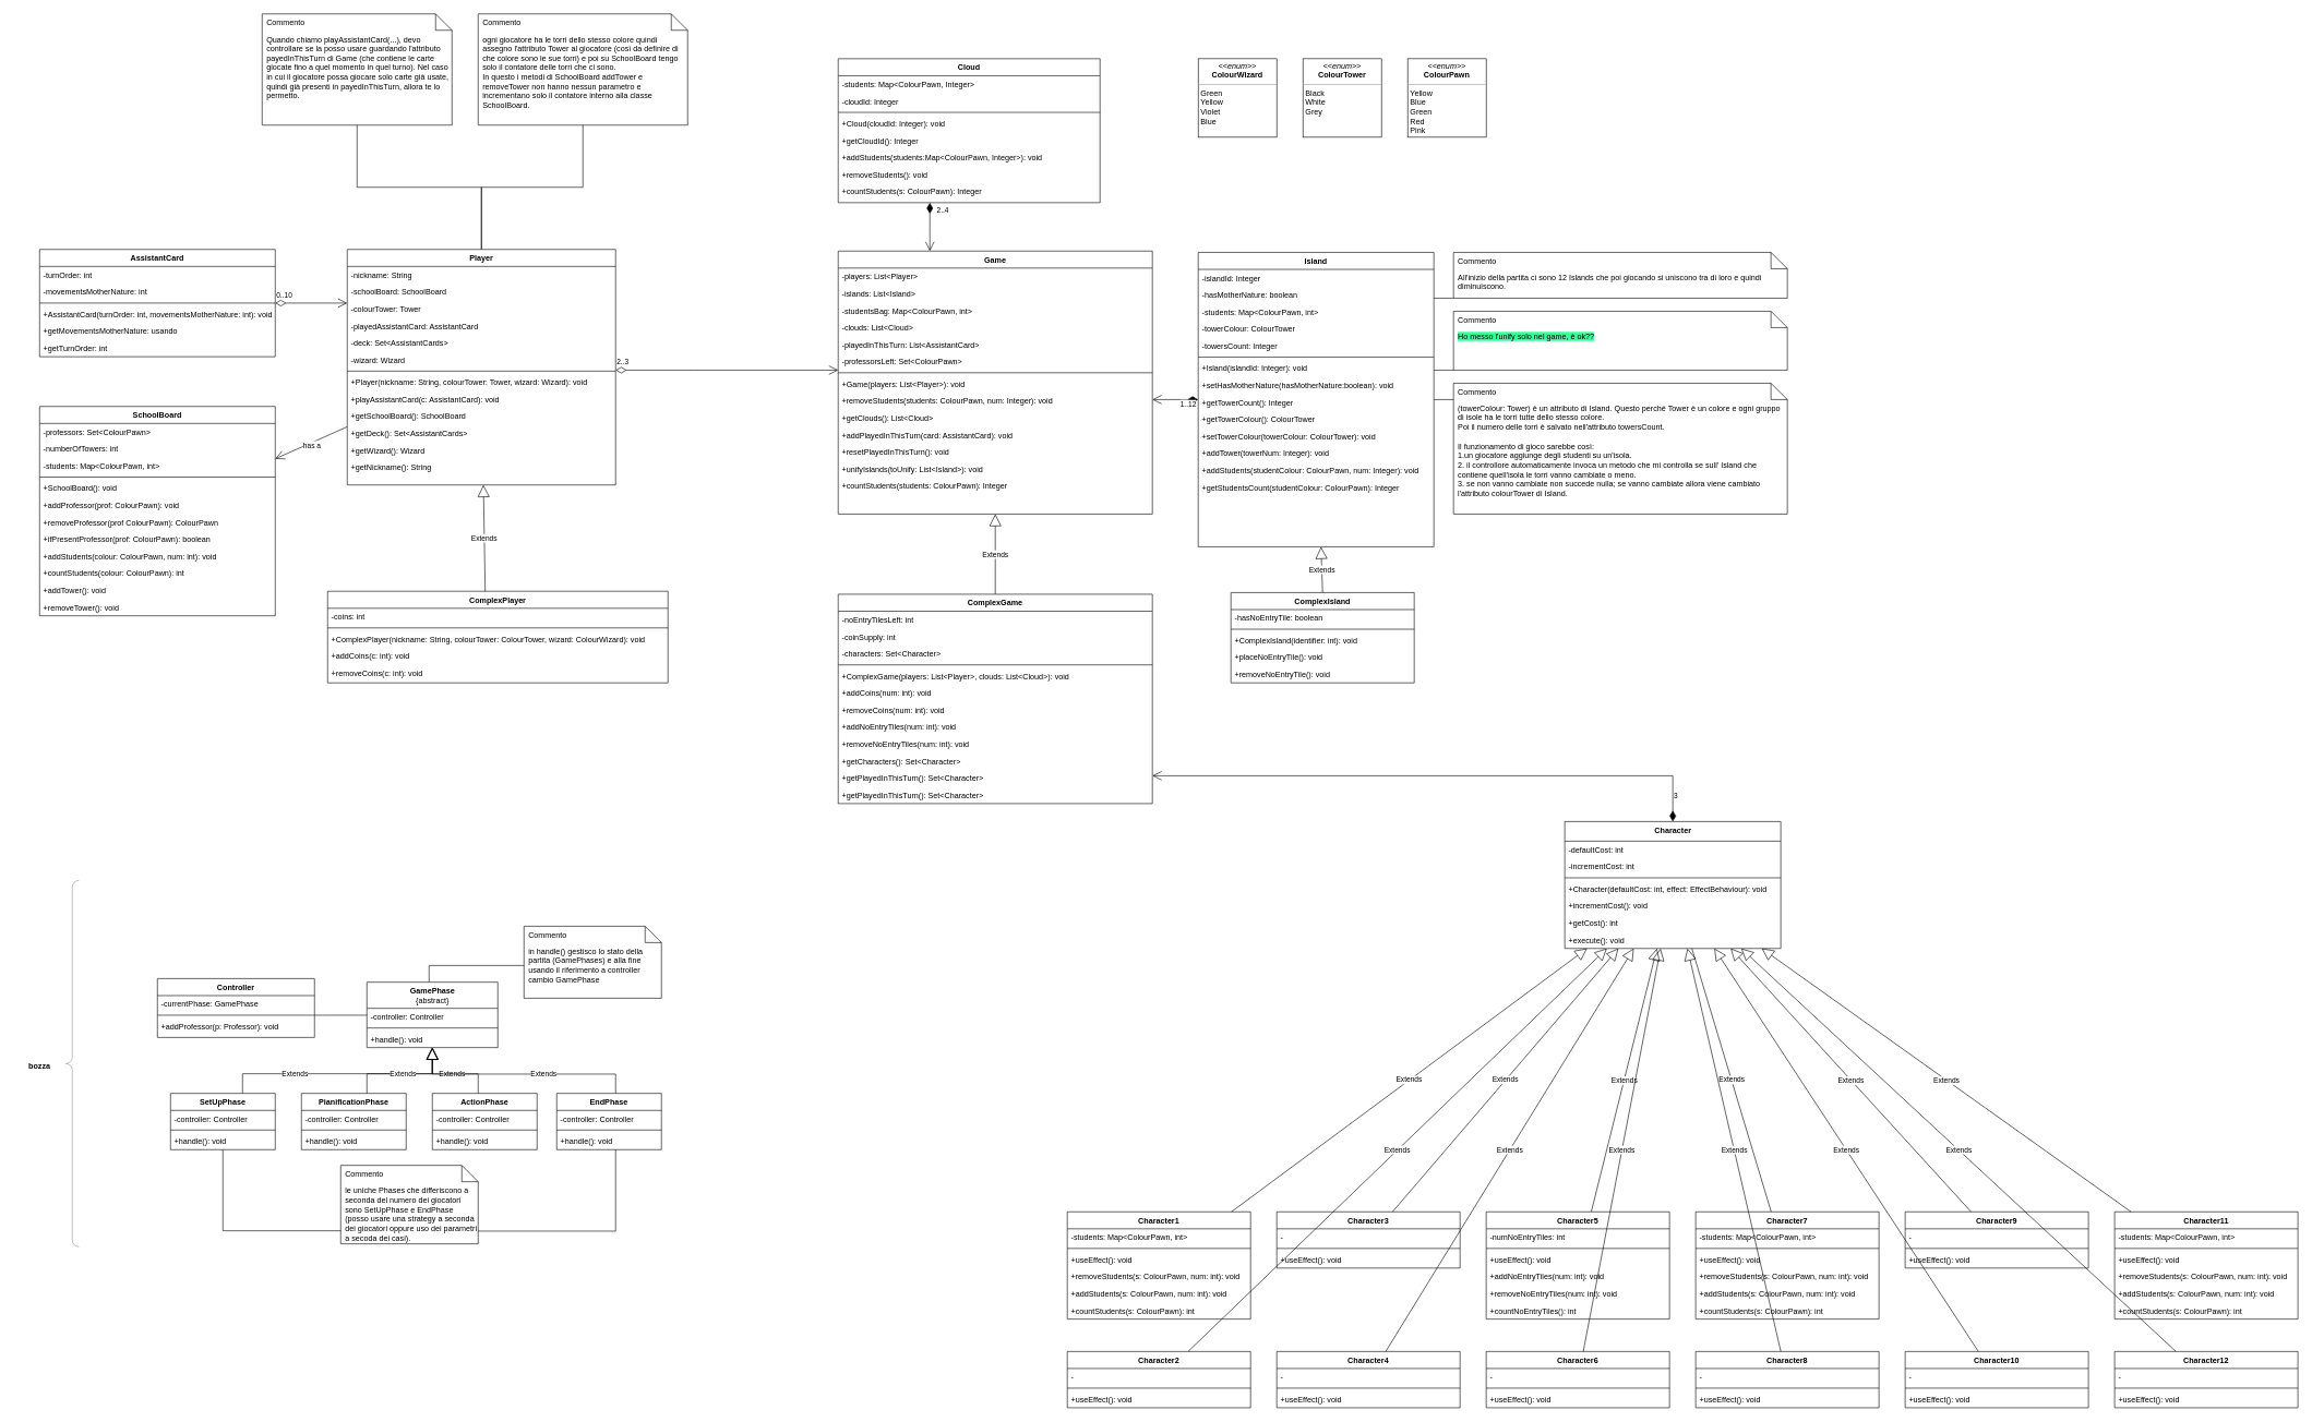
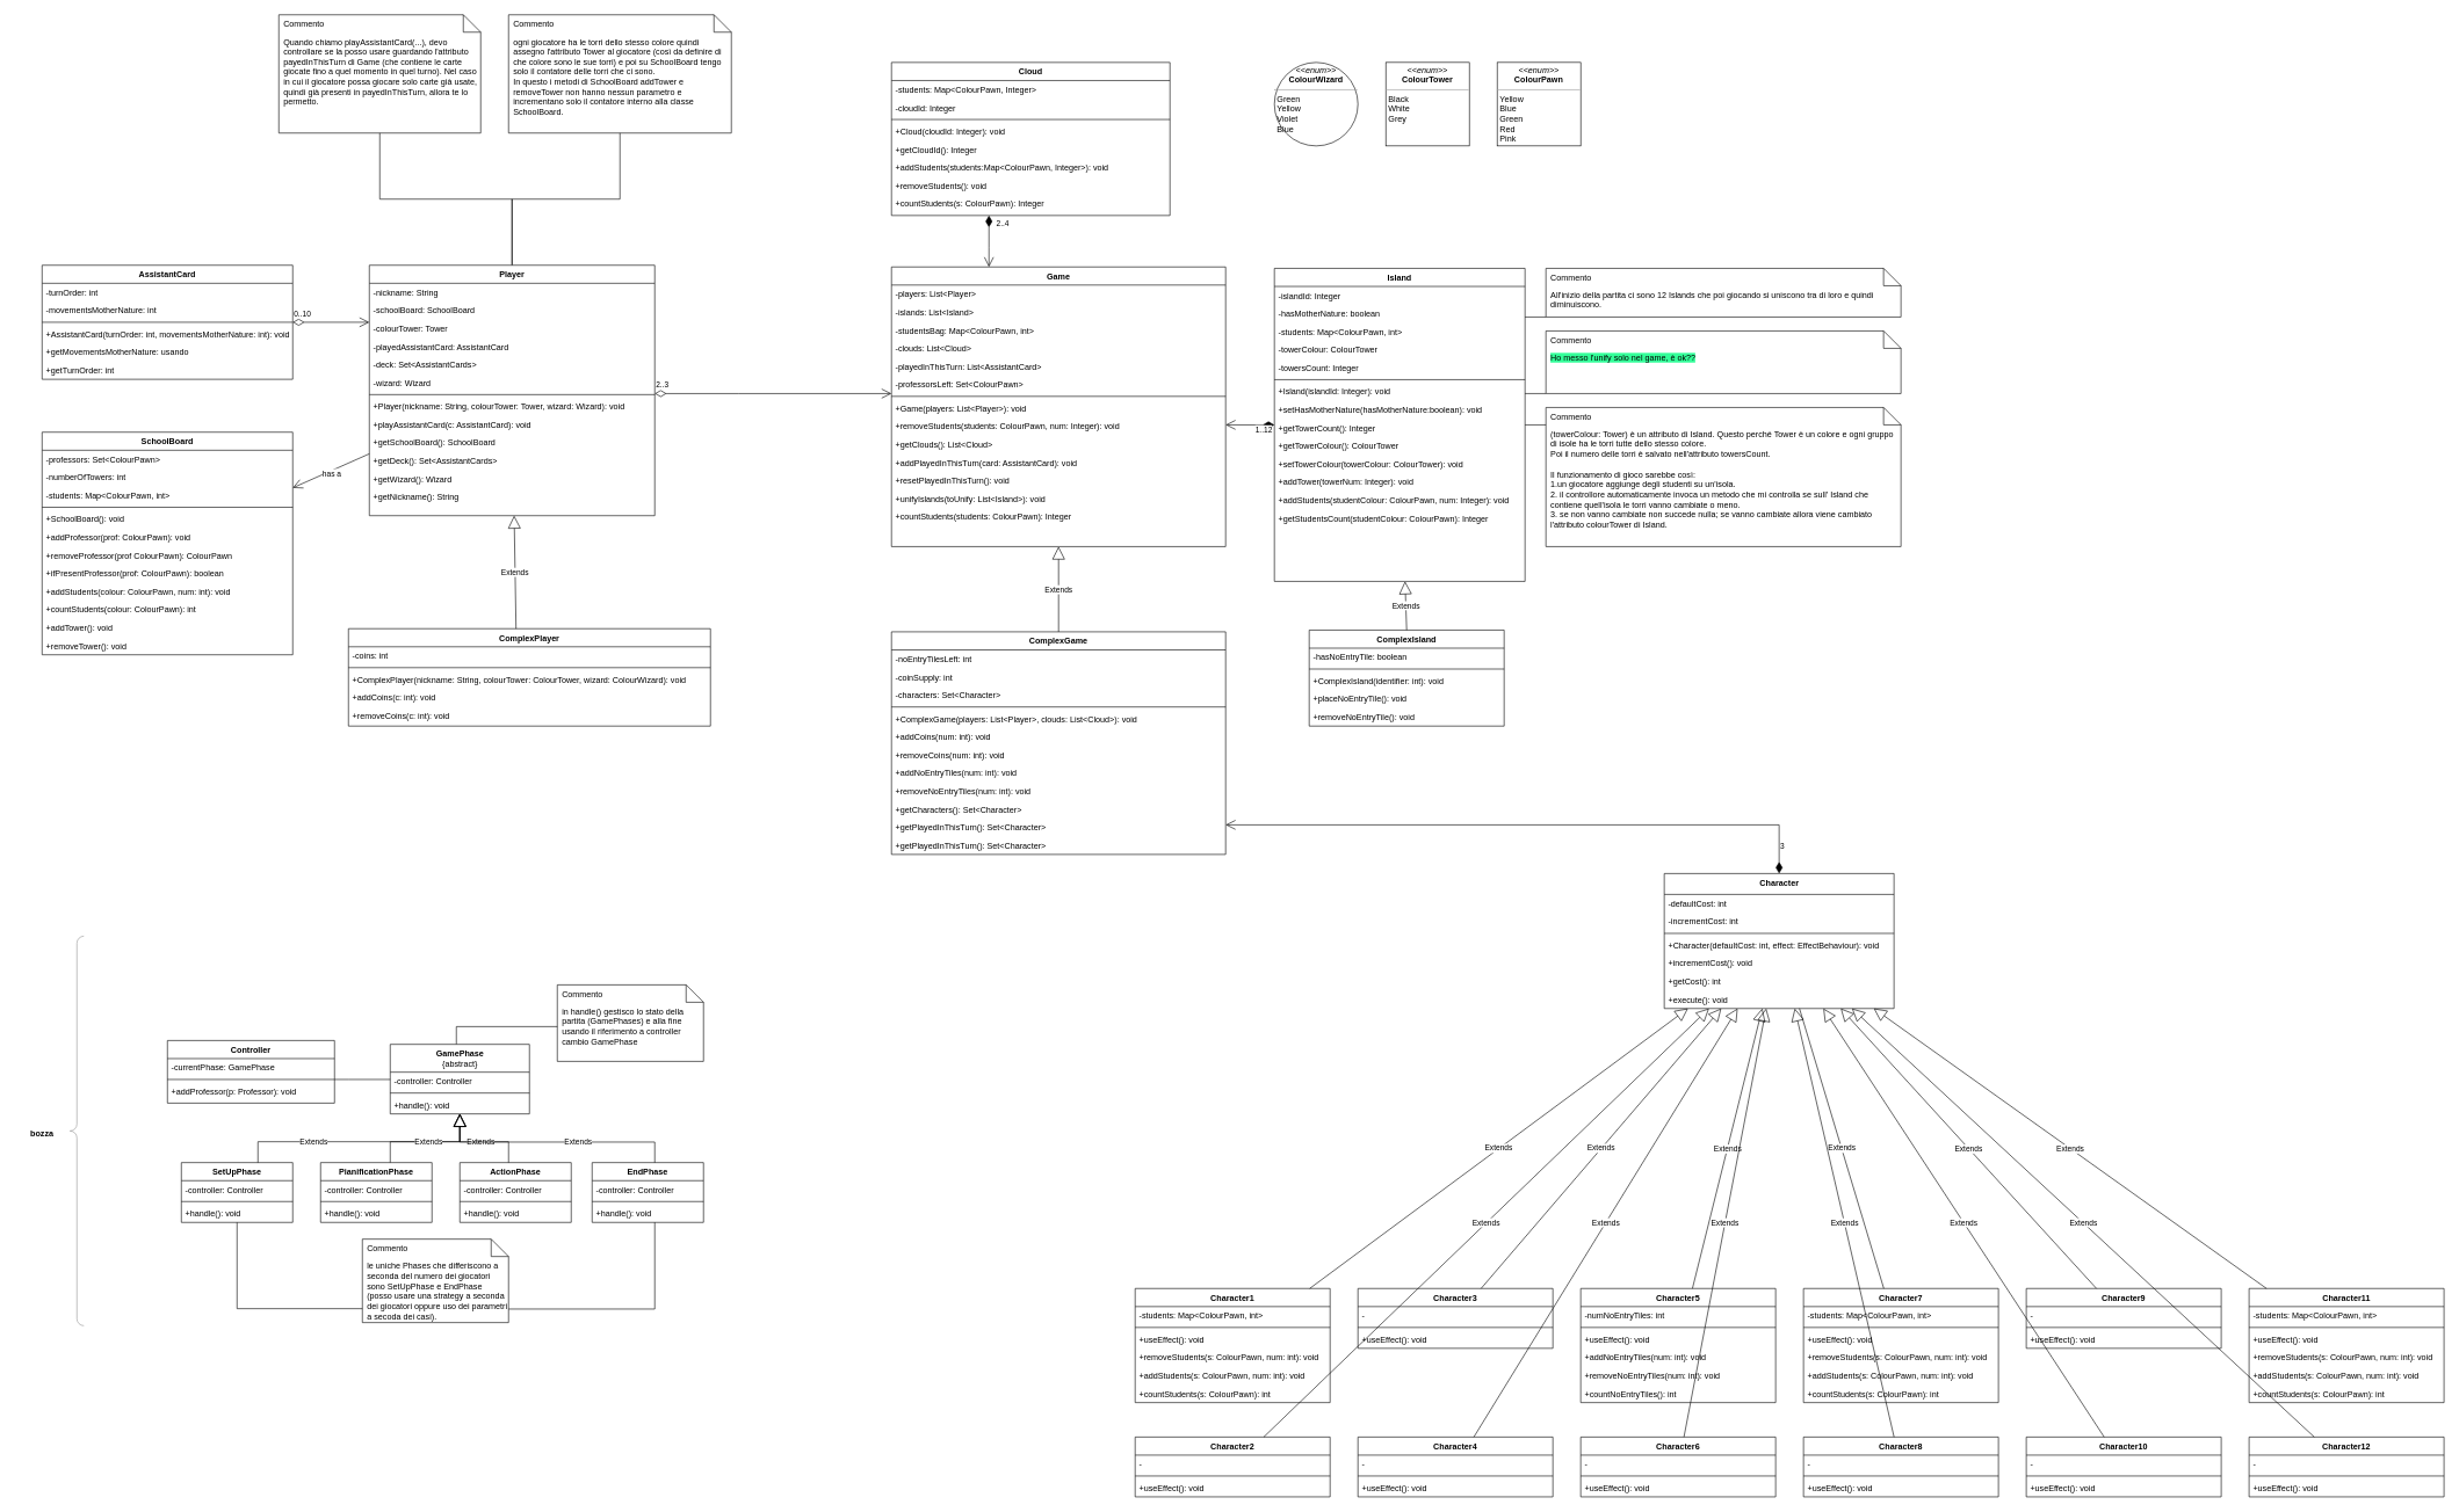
- <mxCell id="63" value="&lt;p style=&quot;margin: 0px ; margin-top: 4px ; text-align: center&quot;&gt;&lt;i&gt;&amp;lt;&amp;lt;enum&amp;gt;&amp;gt;&lt;/i&gt;&lt;br&gt;&lt;b&gt;ColourWizard&lt;/b&gt;&lt;/p&gt;&lt;hr size=&quot;1&quot;&gt;&lt;p style=&quot;margin: 0px ; margin-left: 4px&quot;&gt;Green&lt;/p&gt;&lt;p style=&quot;margin: 0px ; margin-left: 4px&quot;&gt;Yellow&lt;/p&gt;&lt;p style=&quot;margin: 0px ; margin-left: 4px&quot;&gt;Violet&lt;/p&gt;&lt;p style=&quot;margin: 0px ; margin-left: 4px&quot;&gt;Blue&lt;/p&gt;" style="verticalAlign=top;align=left;overflow=fill;fontSize=12;fontFamily=Helvetica;html=1;" parent="1" vertex="1"><mxGeometry x="1830" y="89" width="120" height="120" as="geometry" /></mxCell>
+ <mxCell id="63" value="&lt;p style=&quot;margin: 0px ; margin-top: 4px ; text-align: center&quot;&gt;&lt;i&gt;&amp;lt;&amp;lt;enum&amp;gt;&amp;gt;&lt;/i&gt;&lt;br&gt;&lt;b&gt;ColourWizard&lt;/b&gt;&lt;/p&gt;&lt;hr size=&quot;1&quot;&gt;&lt;p style=&quot;margin: 0px ; margin-left: 4px&quot;&gt;Green&lt;/p&gt;&lt;p style=&quot;margin: 0px ; margin-left: 4px&quot;&gt;Yellow&lt;/p&gt;&lt;p style=&quot;margin: 0px ; margin-left: 4px&quot;&gt;Violet&lt;/p&gt;&lt;p style=&quot;margin: 0px ; margin-left: 4px&quot;&gt;Blue&lt;/p&gt;" style="ellipse;verticalAlign=top;align=left;overflow=fill;fontSize=12;fontFamily=Helvetica;html=1;" parent="1" vertex="1"><mxGeometry x="1830" y="89" width="120" height="120" as="geometry" /></mxCell>
